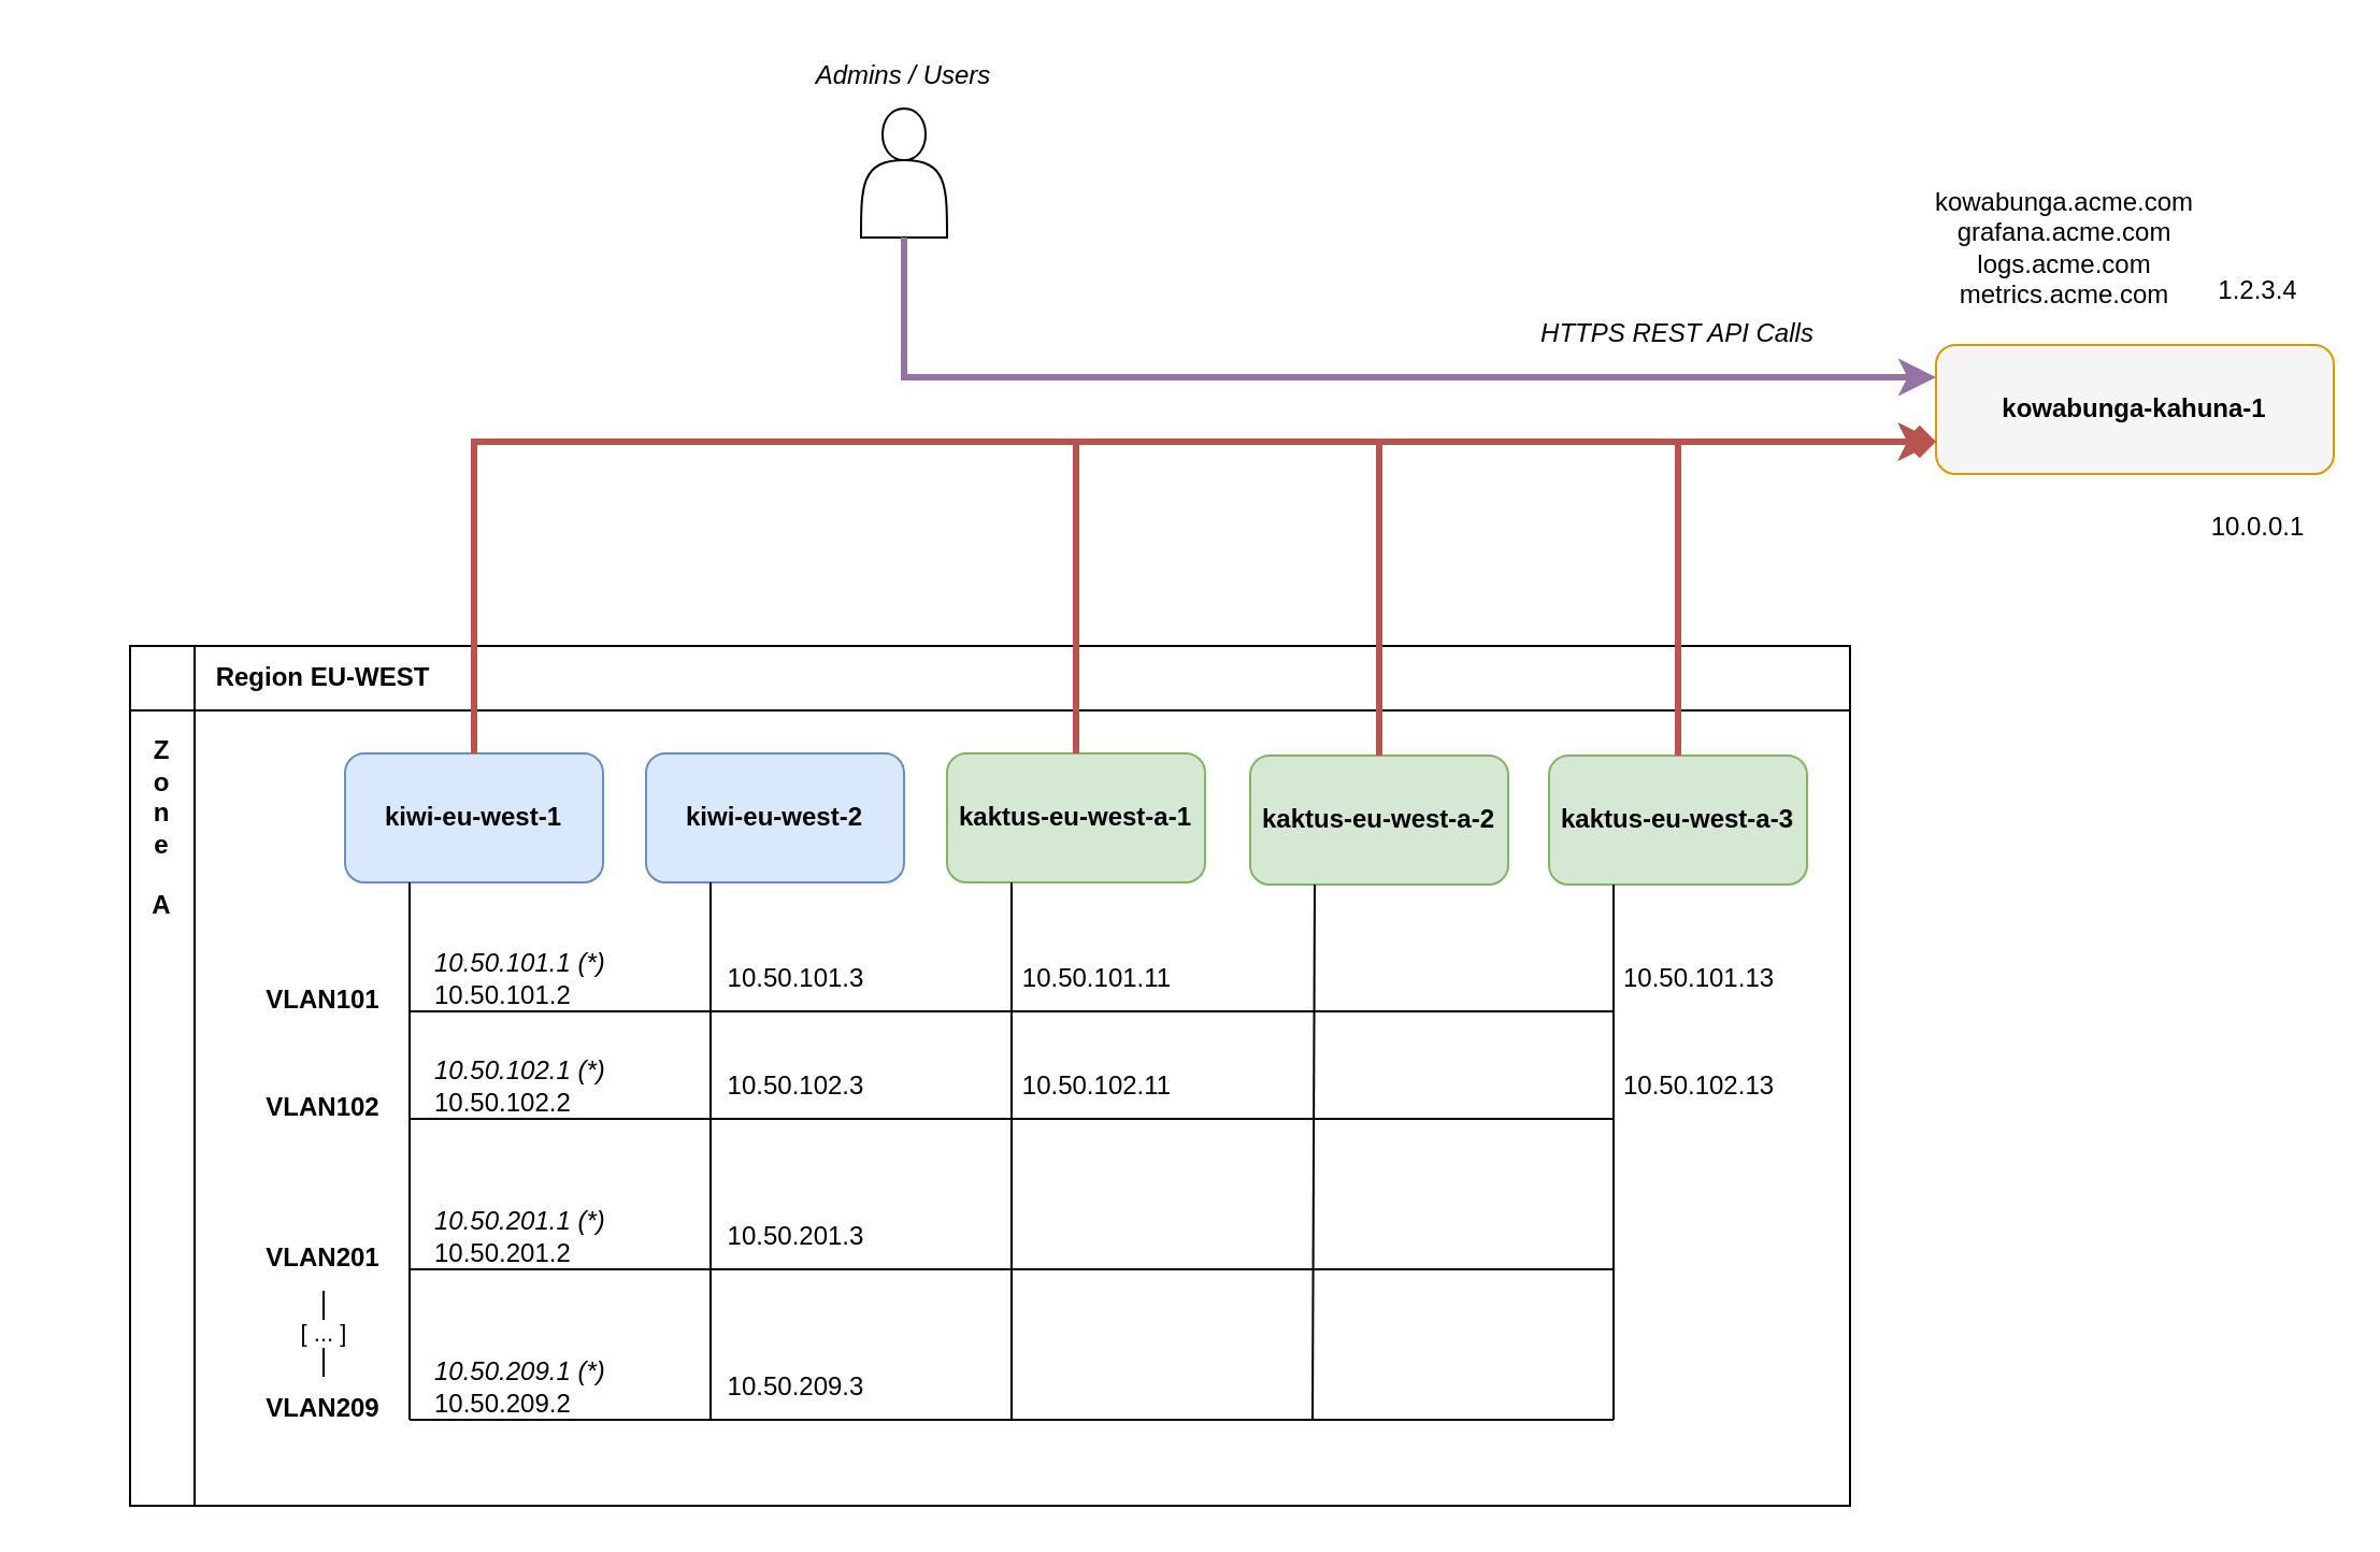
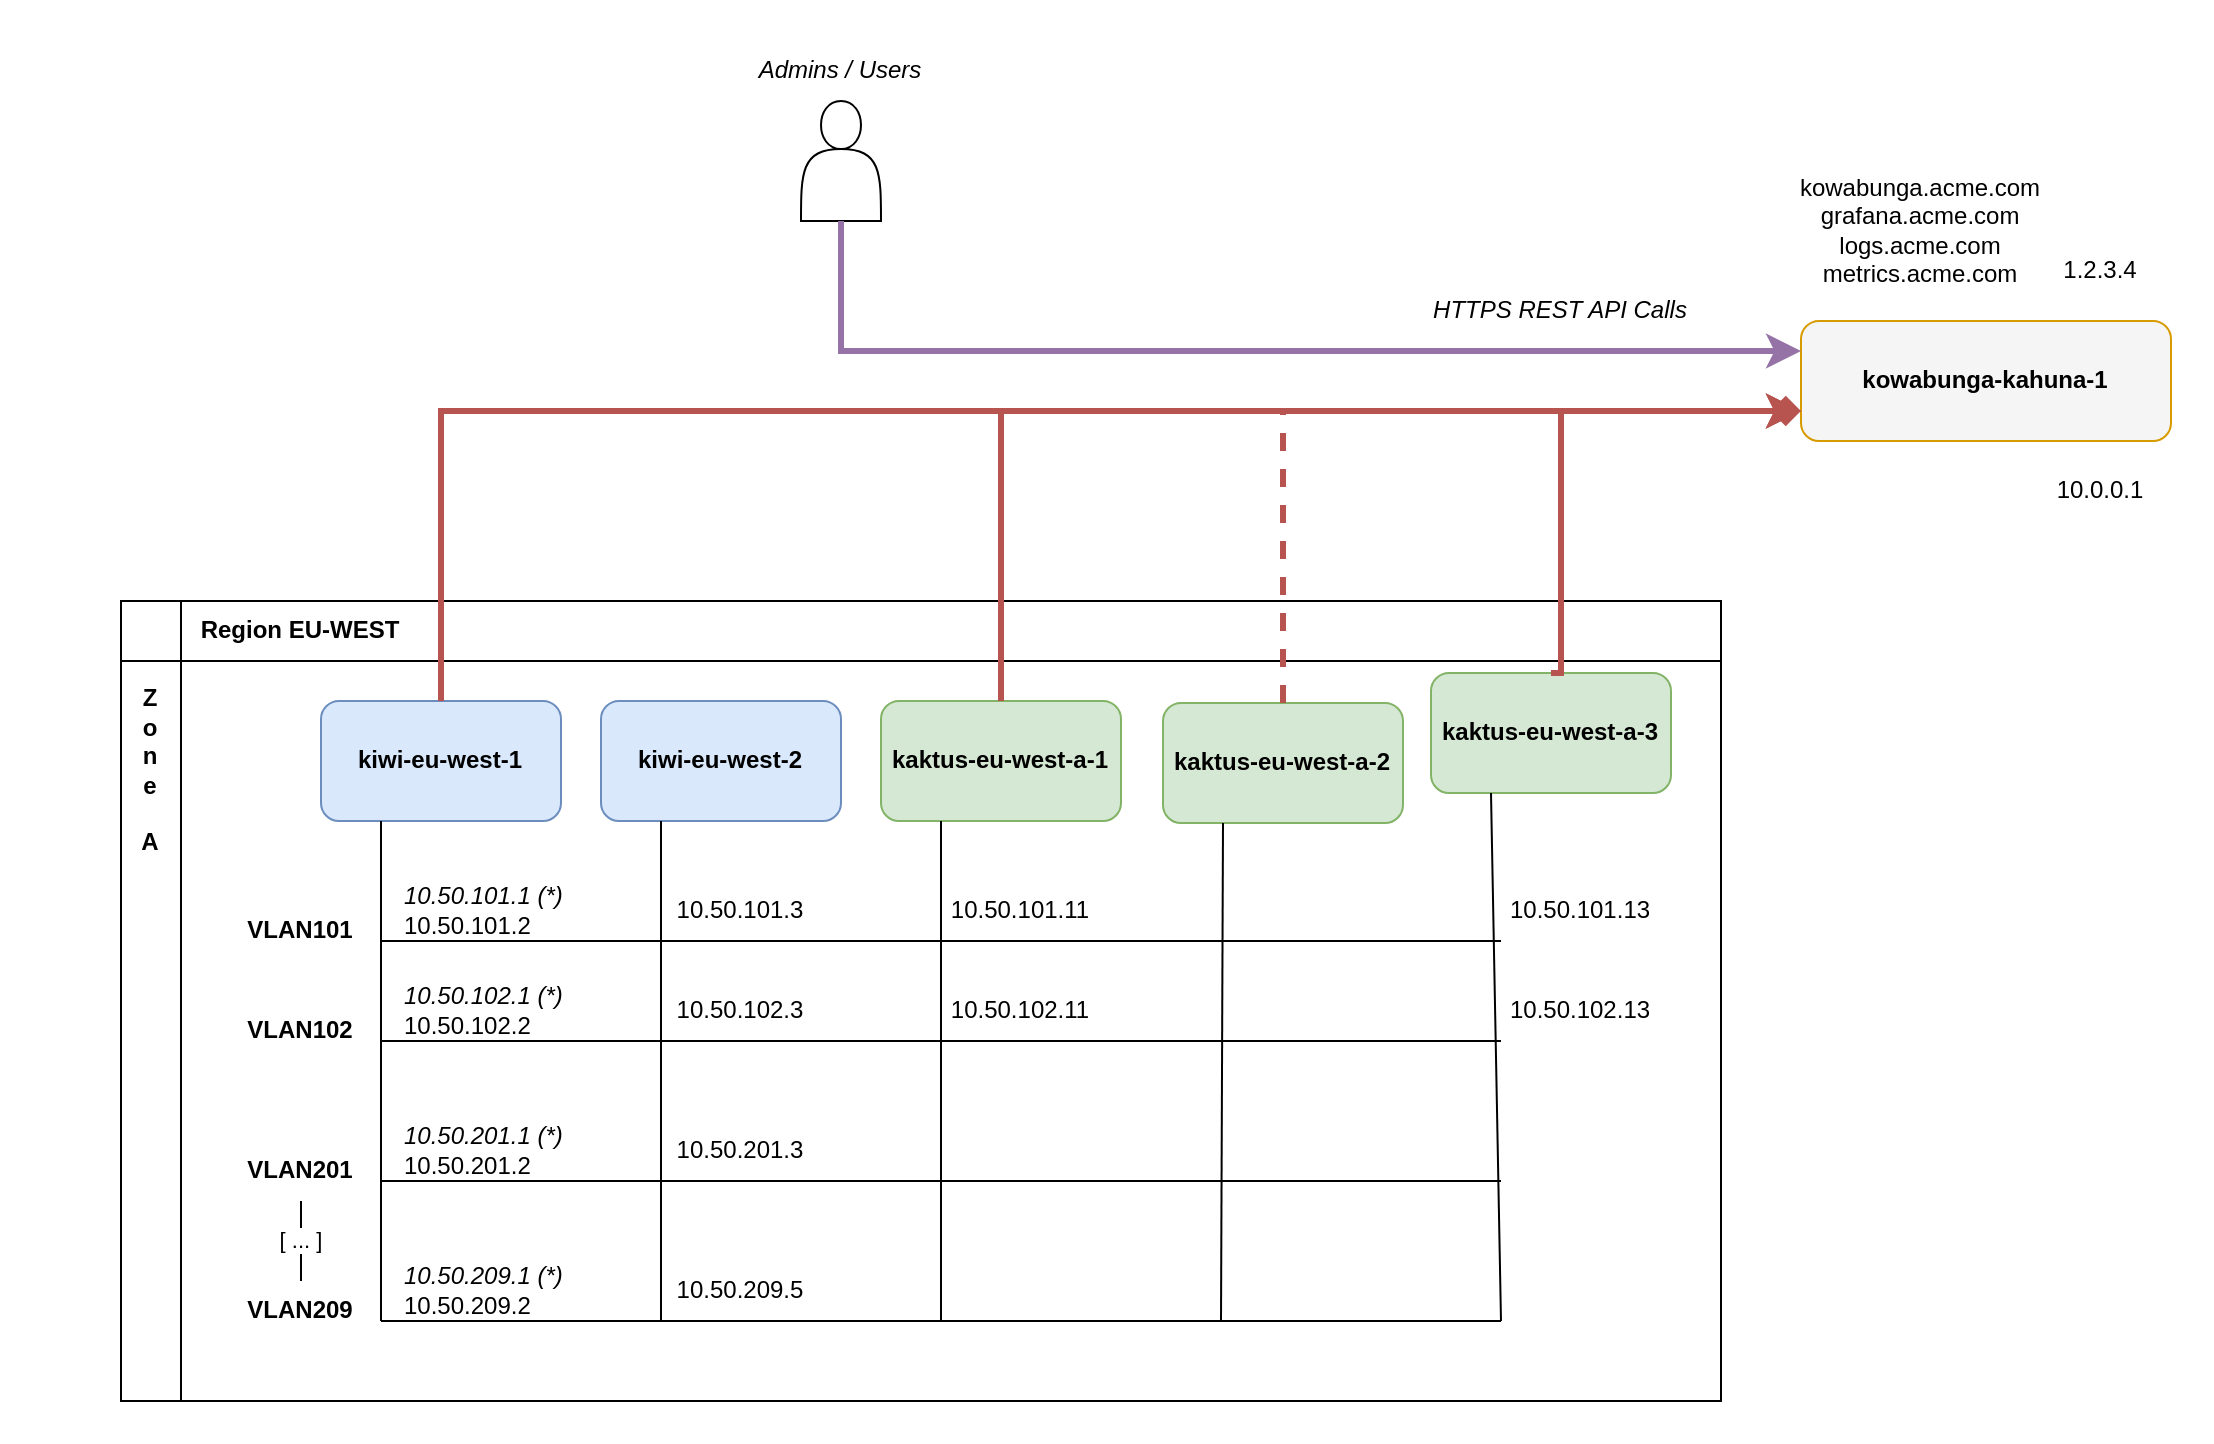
- <mxCell id="42" value="" style="edgeStyle=elbowEdgeStyle;elbow=horizontal;endArrow=classic;html=1;curved=0;rounded=0;endSize=8;startSize=8;exitX=0.5;exitY=0;exitDx=0;exitDy=0;entryX=0;entryY=0.75;entryDx=0;entryDy=0;strokeWidth=3;fillColor=#f8cecc;strokeColor=#b85450;" parent="1" source="10" target="3" edge="1"><mxGeometry width="50" height="50" relative="1" as="geometry"><mxPoint x="490" y="420" as="sourcePoint" /><mxPoint x="890" y="260" as="targetPoint" /><Array as="points"><mxPoint x="641" y="260" /></Array></mxGeometry></mxCell>
+ <mxCell id="42" value="" style="edgeStyle=elbowEdgeStyle;elbow=horizontal;endArrow=classic;html=1;curved=0;rounded=0;endSize=8;startSize=8;exitX=0.5;exitY=0;exitDx=0;exitDy=0;entryX=0;entryY=0.75;entryDx=0;entryDy=0;strokeWidth=3;fillColor=#f8cecc;strokeColor=#b85450;dashed=1;" parent="1" source="10" target="3" edge="1"><mxGeometry width="50" height="50" relative="1" as="geometry"><mxPoint x="490" y="420" as="sourcePoint" /><mxPoint x="890" y="260" as="targetPoint" /><Array as="points"><mxPoint x="641" y="260" /></Array></mxGeometry></mxCell>
- <mxCell id="11" value="kaktus-eu-west-a-3" style="rounded=1;whiteSpace=wrap;html=1;fontStyle=1;fillColor=#d5e8d4;strokeColor=#82b366;" parent="1" vertex="1"><mxGeometry x="720" y="351" width="120" height="60" as="geometry" /></mxCell>
+ <mxCell id="11" value="kaktus-eu-west-a-3" style="rounded=1;whiteSpace=wrap;html=1;fontStyle=1;fillColor=#d5e8d4;strokeColor=#82b366;" parent="1" vertex="1"><mxGeometry x="715" y="336" width="120" height="60" as="geometry" /></mxCell>
- <mxCell id="36" value="10.50.209.3" style="text;html=1;align=center;verticalAlign=middle;whiteSpace=wrap;rounded=0;" parent="1" vertex="1"><mxGeometry x="340" y="630" width="60" height="30" as="geometry" /></mxCell>
+ <mxCell id="36" value="10.50.209.5" style="text;html=1;align=center;verticalAlign=middle;whiteSpace=wrap;rounded=0;" parent="1" vertex="1"><mxGeometry x="340" y="630" width="60" height="30" as="geometry" /></mxCell>
